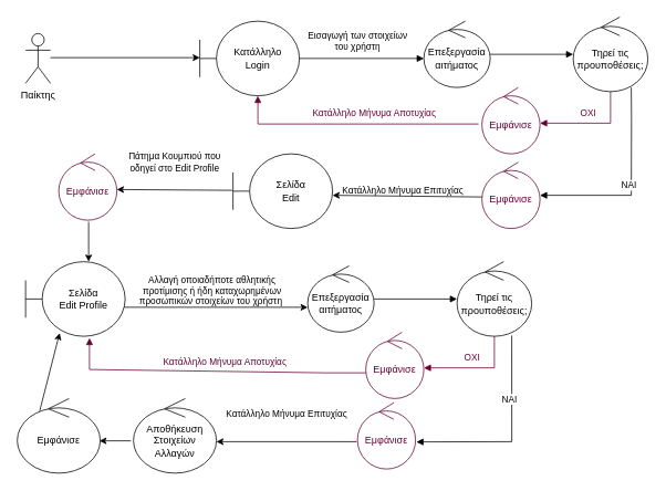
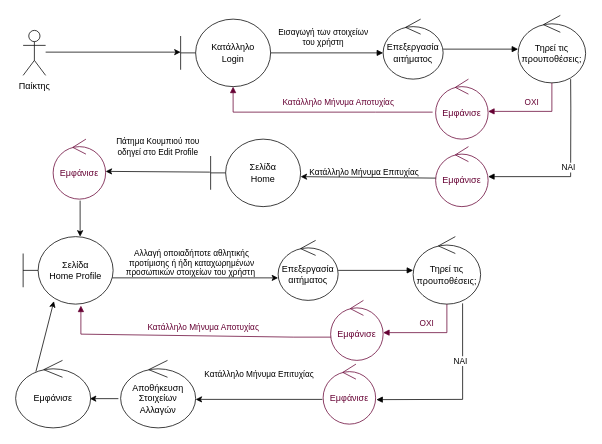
- <mxCell id="17" value="Σελίδα&lt;br&gt;Edit" style="shape=umlBoundary;whiteSpace=wrap;html=1;" vertex="1" parent="1"><mxGeometry x="280" y="185" width="120" height="90" as="geometry" /></mxCell>
+ <mxCell id="17" value="Σελίδα&lt;br&gt;Home" style="shape=umlBoundary;whiteSpace=wrap;html=1;" vertex="1" parent="1"><mxGeometry x="280" y="185" width="120" height="90" as="geometry" /></mxCell>
- <mxCell id="21" value="Σελίδα&lt;br&gt;Edit Profile" style="shape=umlBoundary;whiteSpace=wrap;html=1;" vertex="1" parent="1"><mxGeometry x="30" y="315" width="120" height="90" as="geometry" /></mxCell>
+ <mxCell id="21" value="Σελίδα&lt;br&gt;Home Profile" style="shape=umlBoundary;whiteSpace=wrap;html=1;" vertex="1" parent="1"><mxGeometry x="30" y="315" width="120" height="90" as="geometry" /></mxCell>
